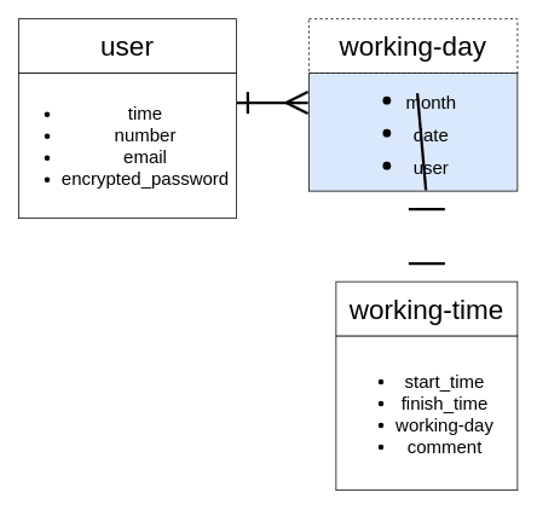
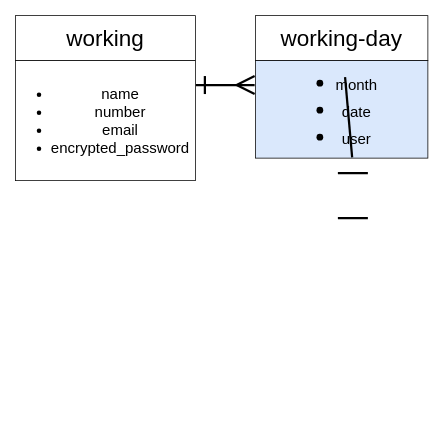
- <mxCell id="2" value="&lt;font style=&quot;font-size: 30px&quot;&gt;user&lt;/font&gt;" style="whiteSpace=wrap;html=1;" parent="1" vertex="1"><mxGeometry x="20" y="20" width="240" height="60" as="geometry" /></mxCell>
+ <mxCell id="2" value="&lt;font style=&quot;font-size: 30px&quot;&gt;working&lt;/font&gt;" style="whiteSpace=wrap;html=1;" parent="1" vertex="1"><mxGeometry x="20" y="20" width="240" height="60" as="geometry" /></mxCell>
- <mxCell id="6" value="working-day" style="whiteSpace=wrap;html=1;fontSize=30;dashed=1;" parent="1" vertex="1"><mxGeometry x="340" y="20" width="230" height="60" as="geometry" /></mxCell>
+ <mxCell id="6" value="working-day" style="whiteSpace=wrap;html=1;fontSize=30;" parent="1" vertex="1"><mxGeometry x="340" y="20" width="230" height="60" as="geometry" /></mxCell>
- <mxCell id="3" value="&lt;ul style=&quot;font-size: 20px&quot;&gt;&lt;li&gt;time&lt;/li&gt;&lt;li&gt;number&lt;/li&gt;&lt;li&gt;email&lt;/li&gt;&lt;li&gt;encrypted_password&lt;/li&gt;&lt;/ul&gt;" style="whiteSpace=wrap;html=1;fontSize=30;" parent="1" vertex="1"><mxGeometry x="20" y="80" width="240" height="160" as="geometry" /></mxCell>
+ <mxCell id="3" value="&lt;ul style=&quot;font-size: 20px&quot;&gt;&lt;li&gt;name&lt;/li&gt;&lt;li&gt;number&lt;/li&gt;&lt;li&gt;email&lt;/li&gt;&lt;li&gt;encrypted_password&lt;/li&gt;&lt;/ul&gt;" style="whiteSpace=wrap;html=1;fontSize=30;" parent="1" vertex="1"><mxGeometry x="20" y="80" width="240" height="160" as="geometry" /></mxCell>
- <mxCell id="4" value="&lt;font style=&quot;font-size: 30px&quot;&gt;working-time&lt;/font&gt;" style="whiteSpace=wrap;html=1;fontSize=20;" parent="1" vertex="1"><mxGeometry x="370" y="310" width="200" height="60" as="geometry" /></mxCell>
- <mxCell id="5" value="&lt;ul&gt;&lt;li&gt;start_time&lt;/li&gt;&lt;li&gt;finish_time&lt;/li&gt;&lt;li&gt;working-day&lt;/li&gt;&lt;li&gt;comment&lt;/li&gt;&lt;/ul&gt;" style="whiteSpace=wrap;html=1;fontSize=20;" parent="1" vertex="1"><mxGeometry x="370" y="370" width="200" height="170" as="geometry" /></mxCell>
